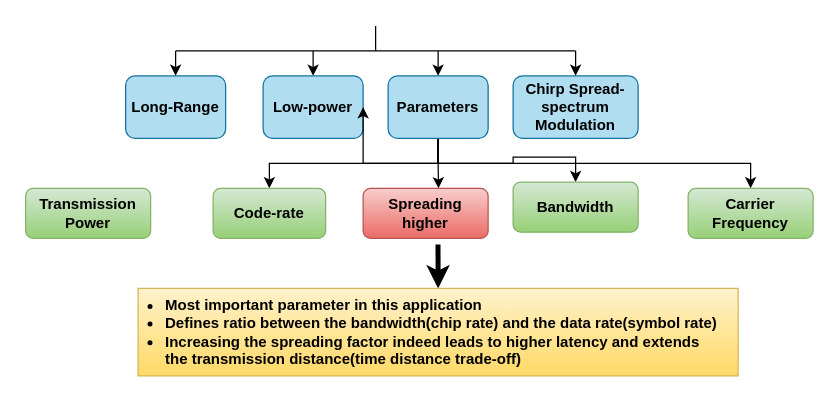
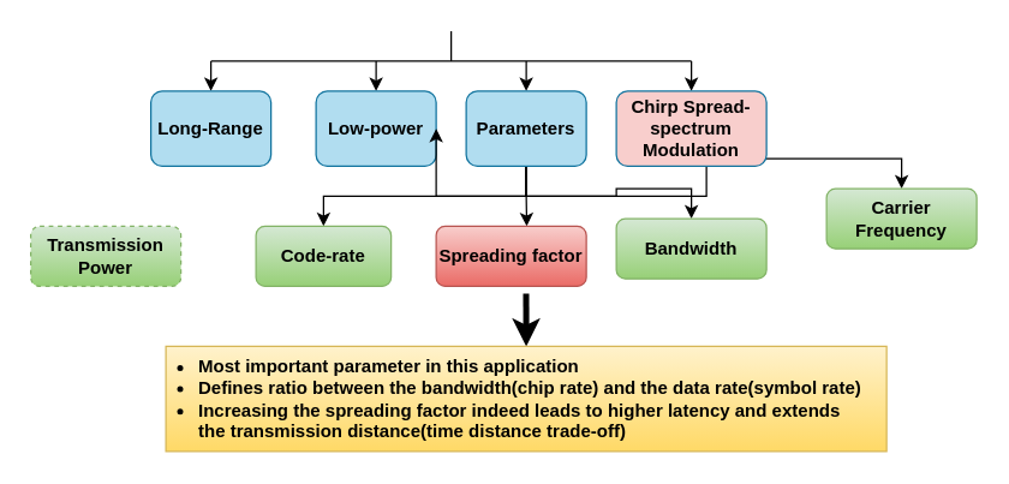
- <mxCell id="16" value="Chirp Spread-spectrum Modulation" style="rounded=1;whiteSpace=wrap;html=1;fillColor=#b1ddf0;strokeColor=#10739e;fontStyle=1" vertex="1" parent="1"><mxGeometry x="410" y="60" width="100" height="50" as="geometry" /></mxCell>
+ <mxCell id="16" value="Chirp Spread-spectrum Modulation" style="rounded=1;whiteSpace=wrap;html=1;fillColor=#f8cecc;strokeColor=#10739e;fontStyle=1;" vertex="1" parent="1"><mxGeometry x="410" y="60" width="100" height="50" as="geometry" /></mxCell>
- <mxCell id="17" value="Transmission Power" style="rounded=1;whiteSpace=wrap;html=1;fillColor=#d5e8d4;strokeColor=#82b366;fontStyle=1;gradientColor=#97d077;" vertex="1" parent="1"><mxGeometry x="20" y="150" width="100" height="40" as="geometry" /></mxCell>
+ <mxCell id="17" value="Transmission Power" style="rounded=1;whiteSpace=wrap;html=1;fillColor=#d5e8d4;strokeColor=#82b366;fontStyle=1;gradientColor=#97d077;dashed=1;" vertex="1" parent="1"><mxGeometry x="20" y="150" width="100" height="40" as="geometry" /></mxCell>
- <mxCell id="19" value="Spreading higher" style="rounded=1;whiteSpace=wrap;html=1;fillColor=#f8cecc;strokeColor=#b85450;fontStyle=1;gradientColor=#ea6b66;" vertex="1" parent="1"><mxGeometry x="290" y="150" width="100" height="40" as="geometry" /></mxCell>
+ <mxCell id="19" value="Spreading factor" style="rounded=1;whiteSpace=wrap;html=1;fillColor=#f8cecc;strokeColor=#b85450;fontStyle=1;gradientColor=#ea6b66;" vertex="1" parent="1"><mxGeometry x="290" y="150" width="100" height="40" as="geometry" /></mxCell>
- <mxCell id="21" value="Carrier Frequency" style="rounded=1;whiteSpace=wrap;html=1;fillColor=#d5e8d4;strokeColor=#82b366;fontStyle=1;gradientColor=#97d077;" vertex="1" parent="1"><mxGeometry x="550" y="150" width="100" height="40" as="geometry" /></mxCell>
+ <mxCell id="21" value="Carrier Frequency" style="rounded=1;whiteSpace=wrap;html=1;fillColor=#d5e8d4;strokeColor=#82b366;fontStyle=1;gradientColor=#97d077;" vertex="1" parent="1"><mxGeometry x="550" y="125" width="100" height="40" as="geometry" /></mxCell>
